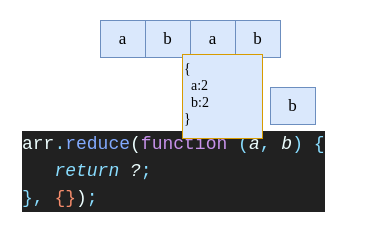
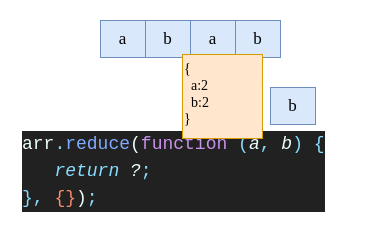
- <mxCell id="7" value="{&lt;br&gt;&amp;nbsp; a:2&lt;br&gt;&amp;nbsp; b:2&lt;br&gt;}" style="rounded=0;whiteSpace=wrap;html=1;fillColor=#dae8fc;strokeColor=#d79b00;fontFamily=Roboto Mono;fontSize=14;verticalAlign=top;align=left;" parent="1" vertex="1"><mxGeometry x="182" y="54" width="80" height="84" as="geometry" /></mxCell>
+ <mxCell id="7" value="{&lt;br&gt;&amp;nbsp; a:2&lt;br&gt;&amp;nbsp; b:2&lt;br&gt;}" style="rounded=0;whiteSpace=wrap;html=1;fillColor=#ffe6cc;strokeColor=#d79b00;fontFamily=Roboto Mono;fontSize=14;verticalAlign=top;align=left;" parent="1" vertex="1"><mxGeometry x="182" y="54" width="80" height="84" as="geometry" /></mxCell>
